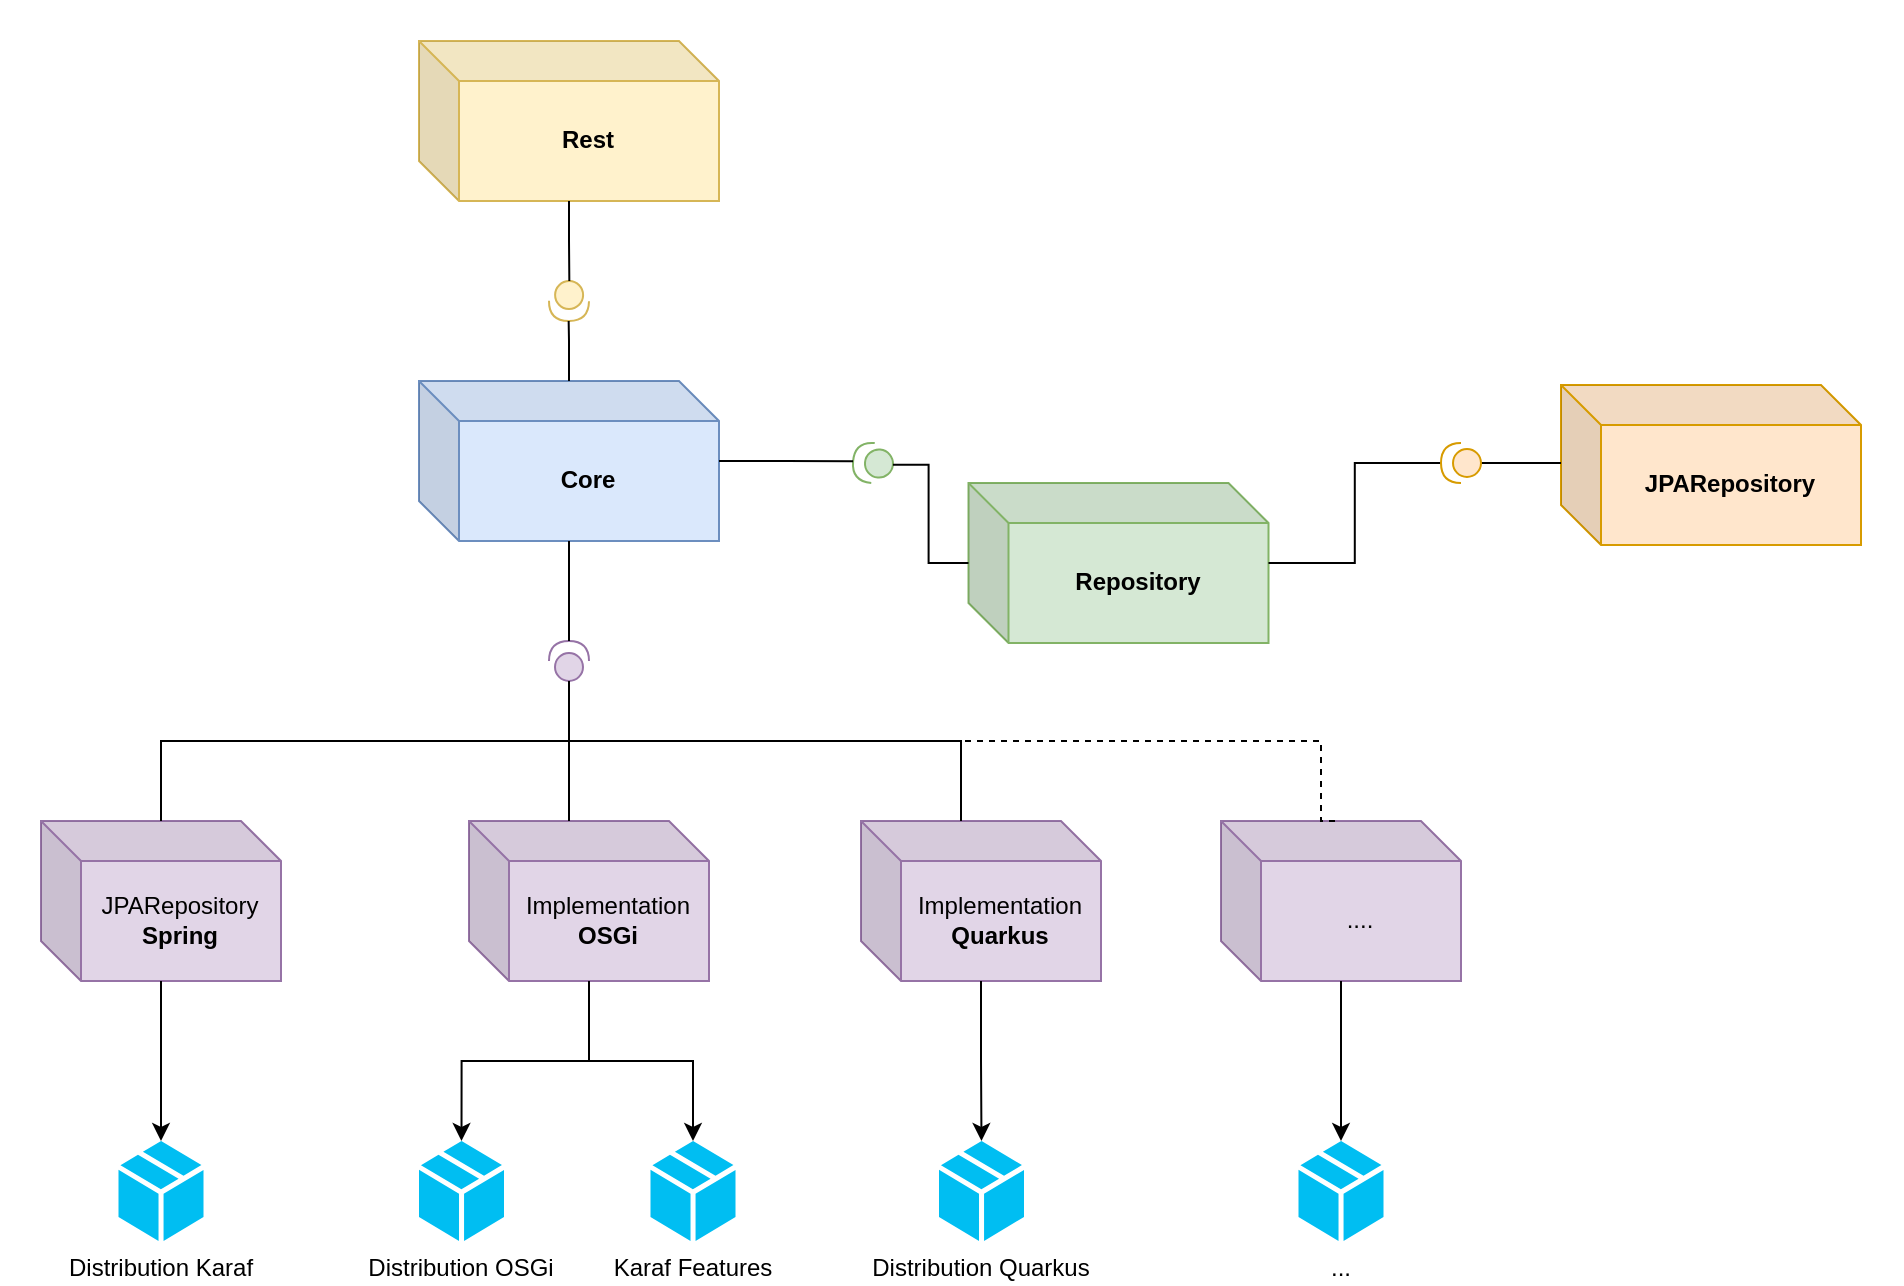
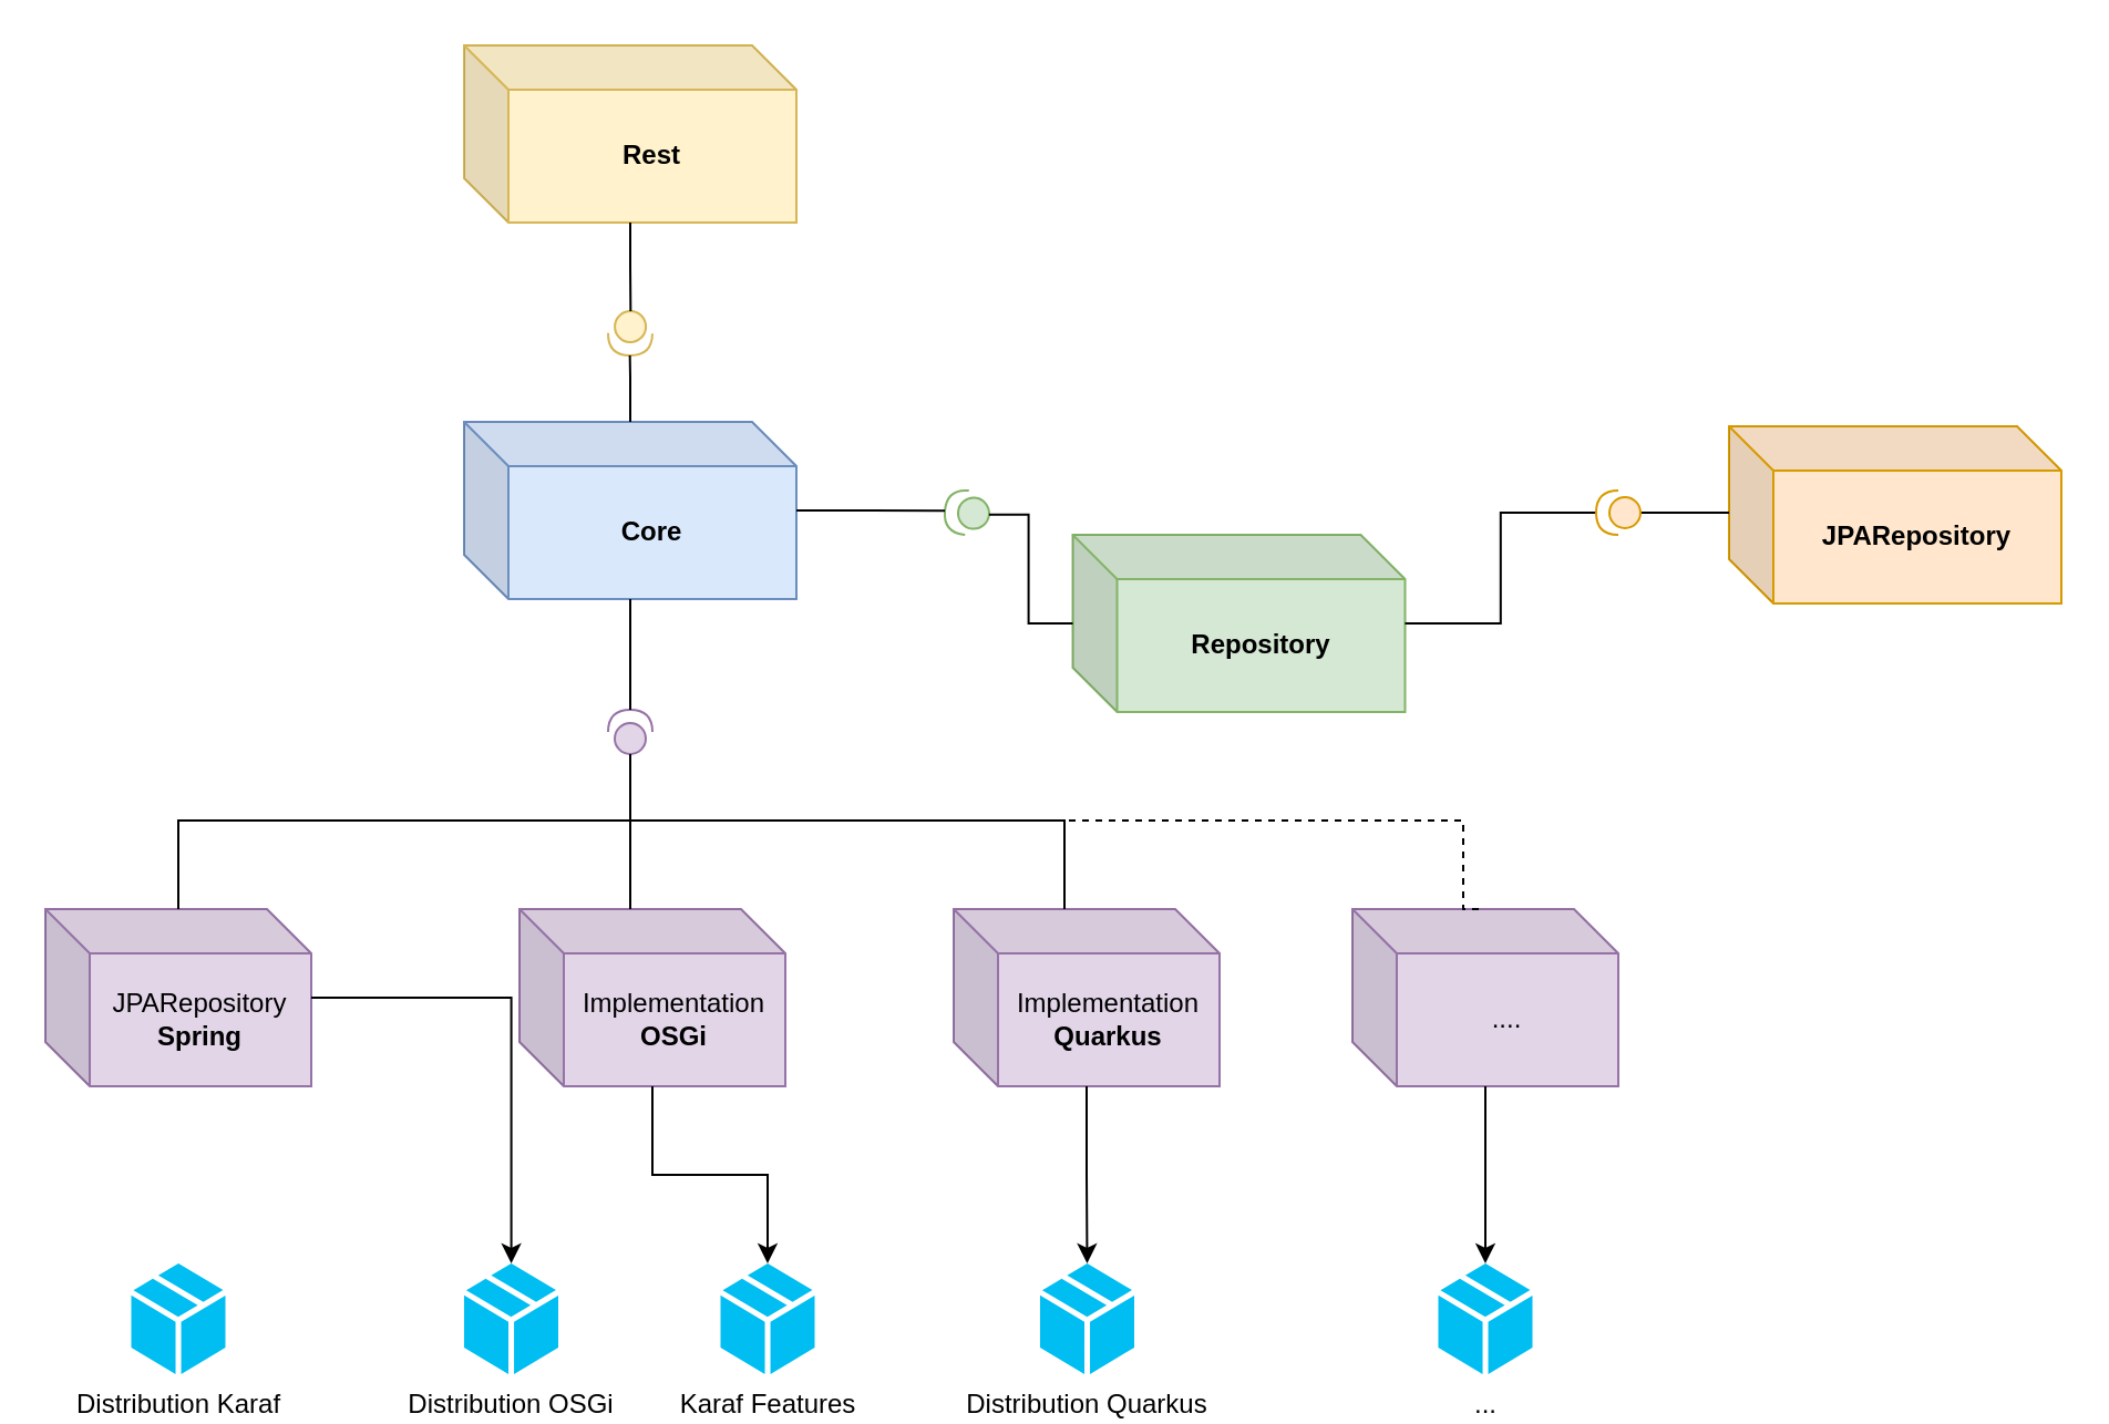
- <mxCell id="13" style="edgeStyle=orthogonalEdgeStyle;rounded=0;orthogonalLoop=1;jettySize=auto;html=1;entryX=0.5;entryY=0;entryDx=0;entryDy=0;entryPerimeter=0;" edge="1" parent="1" source="3" target="10"><mxGeometry relative="1" as="geometry" /></mxCell>
+ <mxCell id="13" style="edgeStyle=orthogonalEdgeStyle;rounded=0;orthogonalLoop=1;jettySize=auto;html=1;" edge="1" parent="1" source="3" target="11"><mxGeometry relative="1" as="geometry" /></mxCell>
- <mxCell id="14" style="edgeStyle=orthogonalEdgeStyle;rounded=0;orthogonalLoop=1;jettySize=auto;html=1;entryX=0.5;entryY=0;entryDx=0;entryDy=0;entryPerimeter=0;" edge="1" parent="1" source="6" target="11"><mxGeometry relative="1" as="geometry" /></mxCell>
